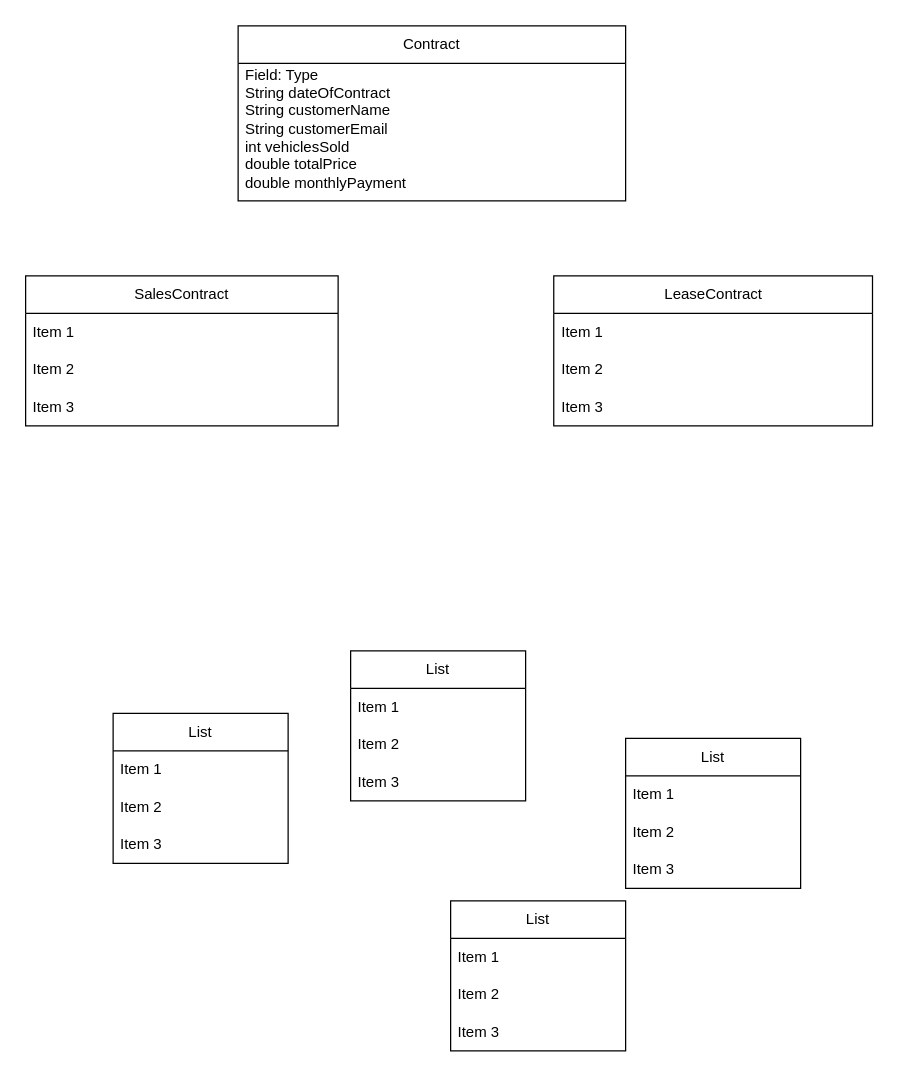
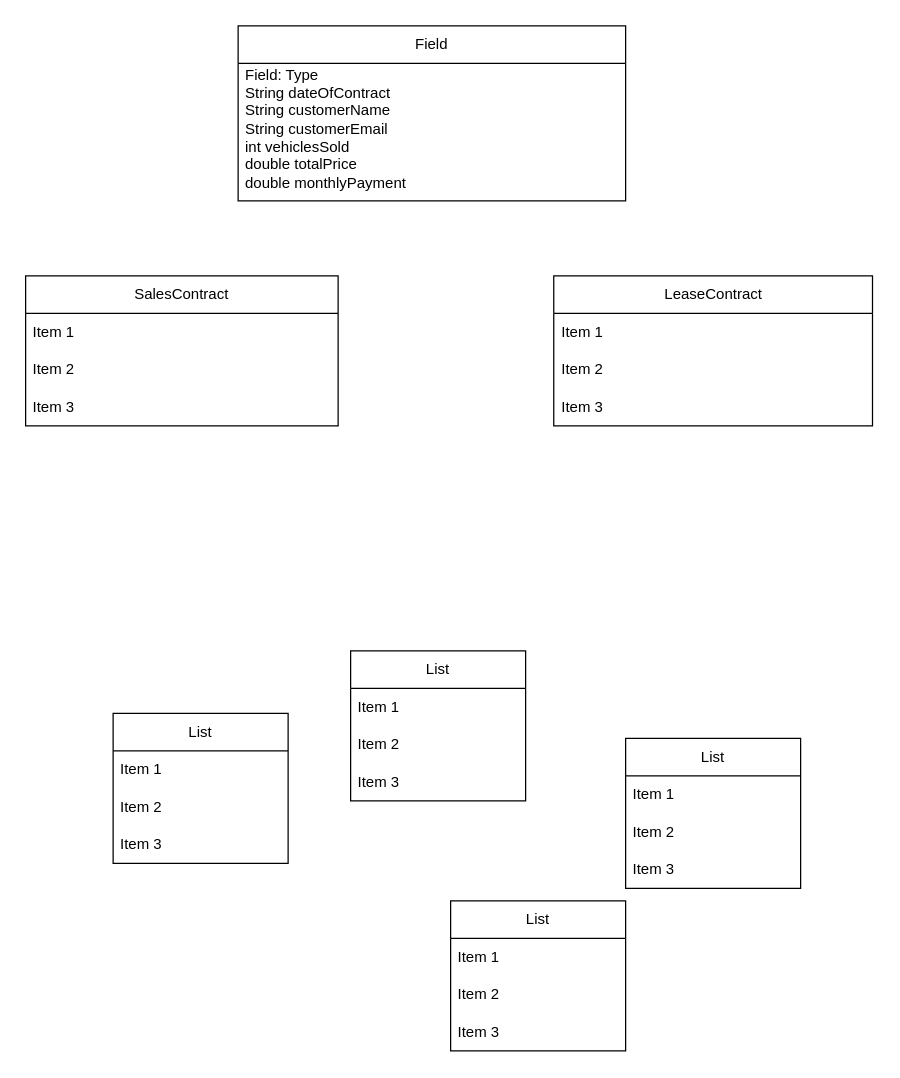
- <mxCell id="2" value="Contract" style="swimlane;fontStyle=0;childLayout=stackLayout;horizontal=1;startSize=30;horizontalStack=0;resizeParent=1;resizeParentMax=0;resizeLast=0;collapsible=1;marginBottom=0;whiteSpace=wrap;html=1;" vertex="1" parent="1"><mxGeometry x="190" y="20" width="310" height="140" as="geometry" /></mxCell>
+ <mxCell id="2" value="Field" style="swimlane;fontStyle=0;childLayout=stackLayout;horizontal=1;startSize=30;horizontalStack=0;resizeParent=1;resizeParentMax=0;resizeLast=0;collapsible=1;marginBottom=0;whiteSpace=wrap;html=1;" vertex="1" parent="1"><mxGeometry x="190" y="20" width="310" height="140" as="geometry" /></mxCell>
